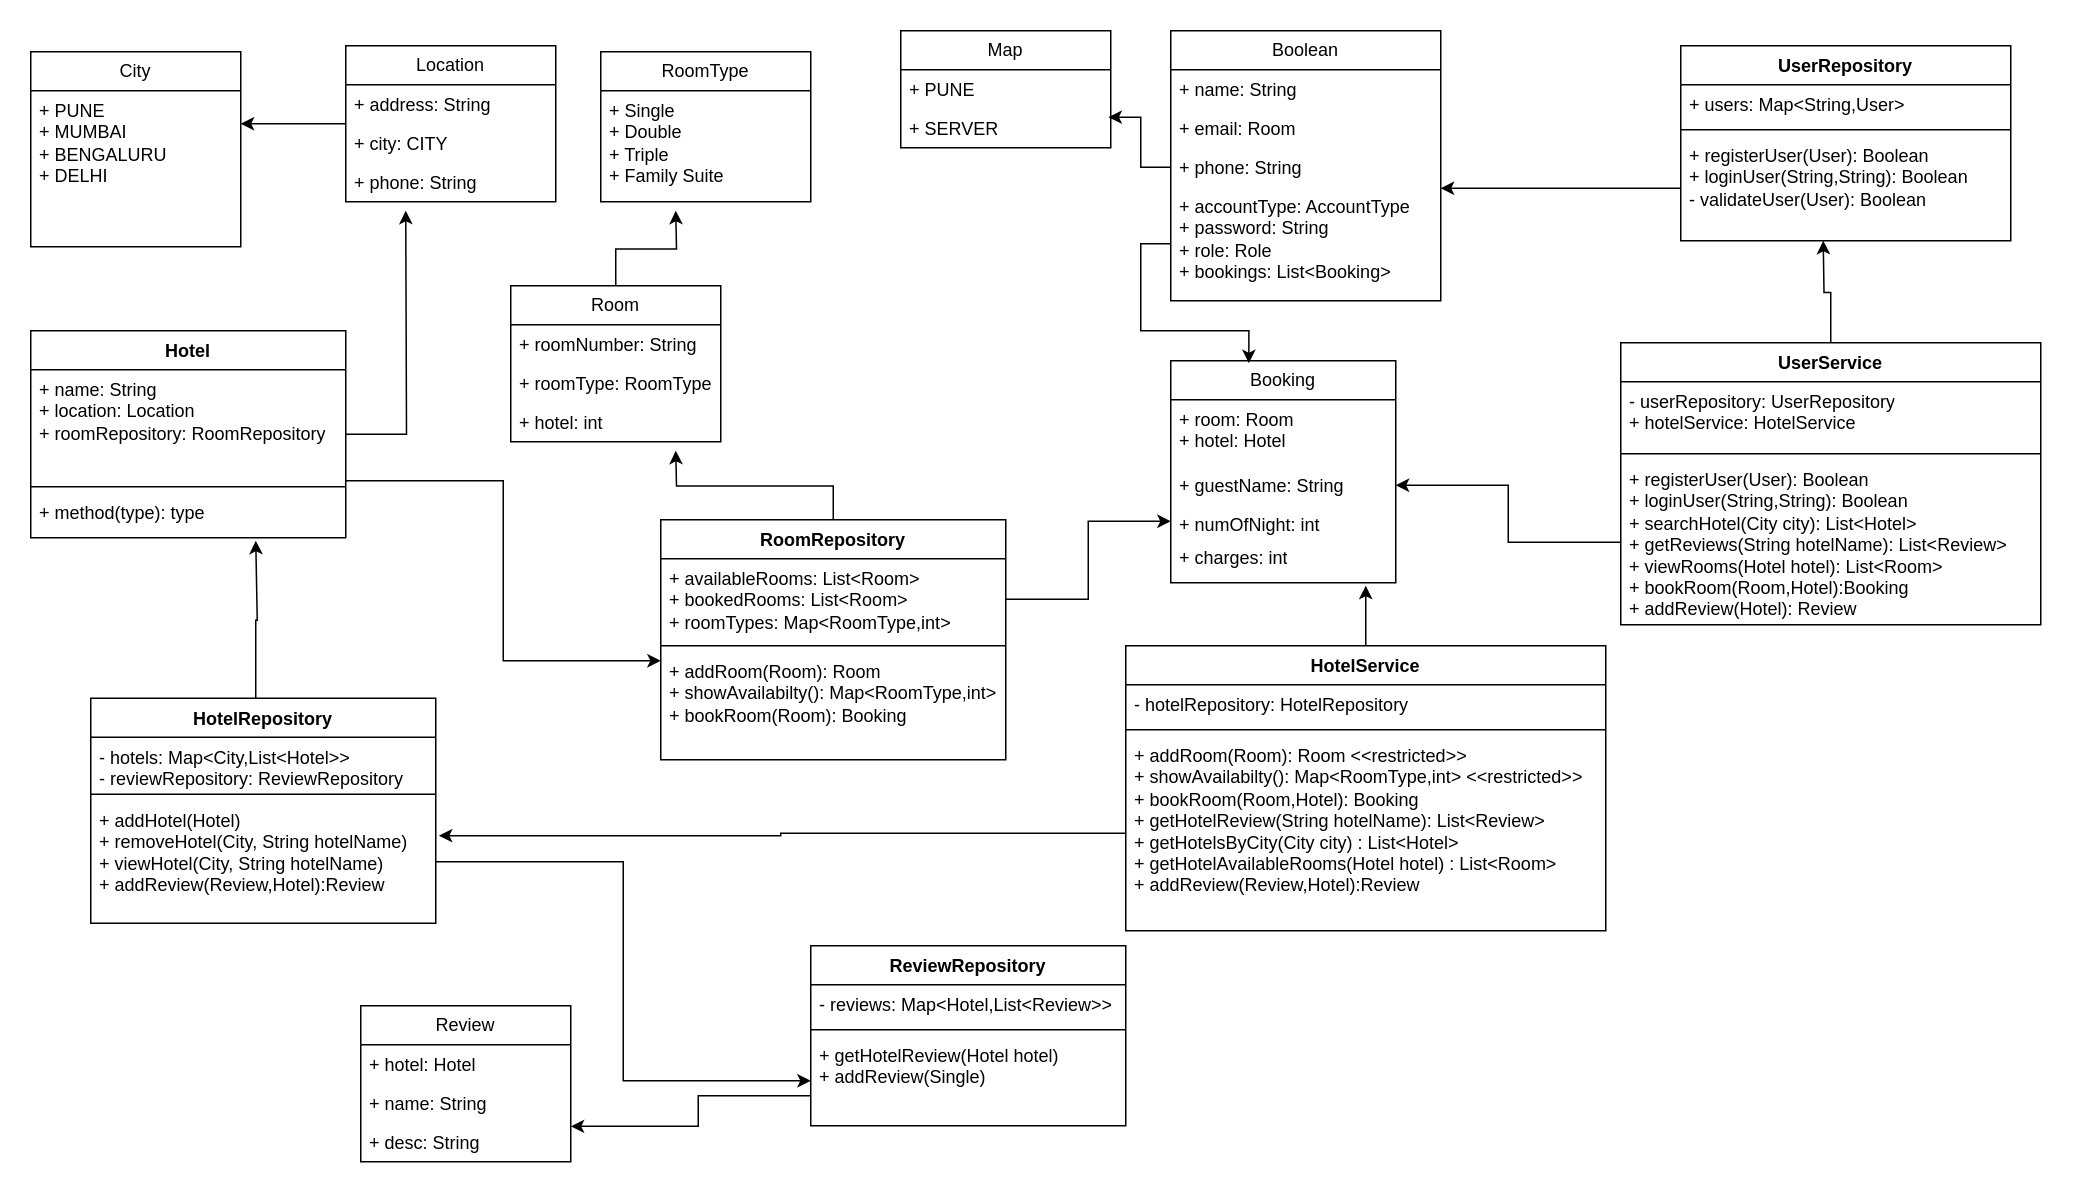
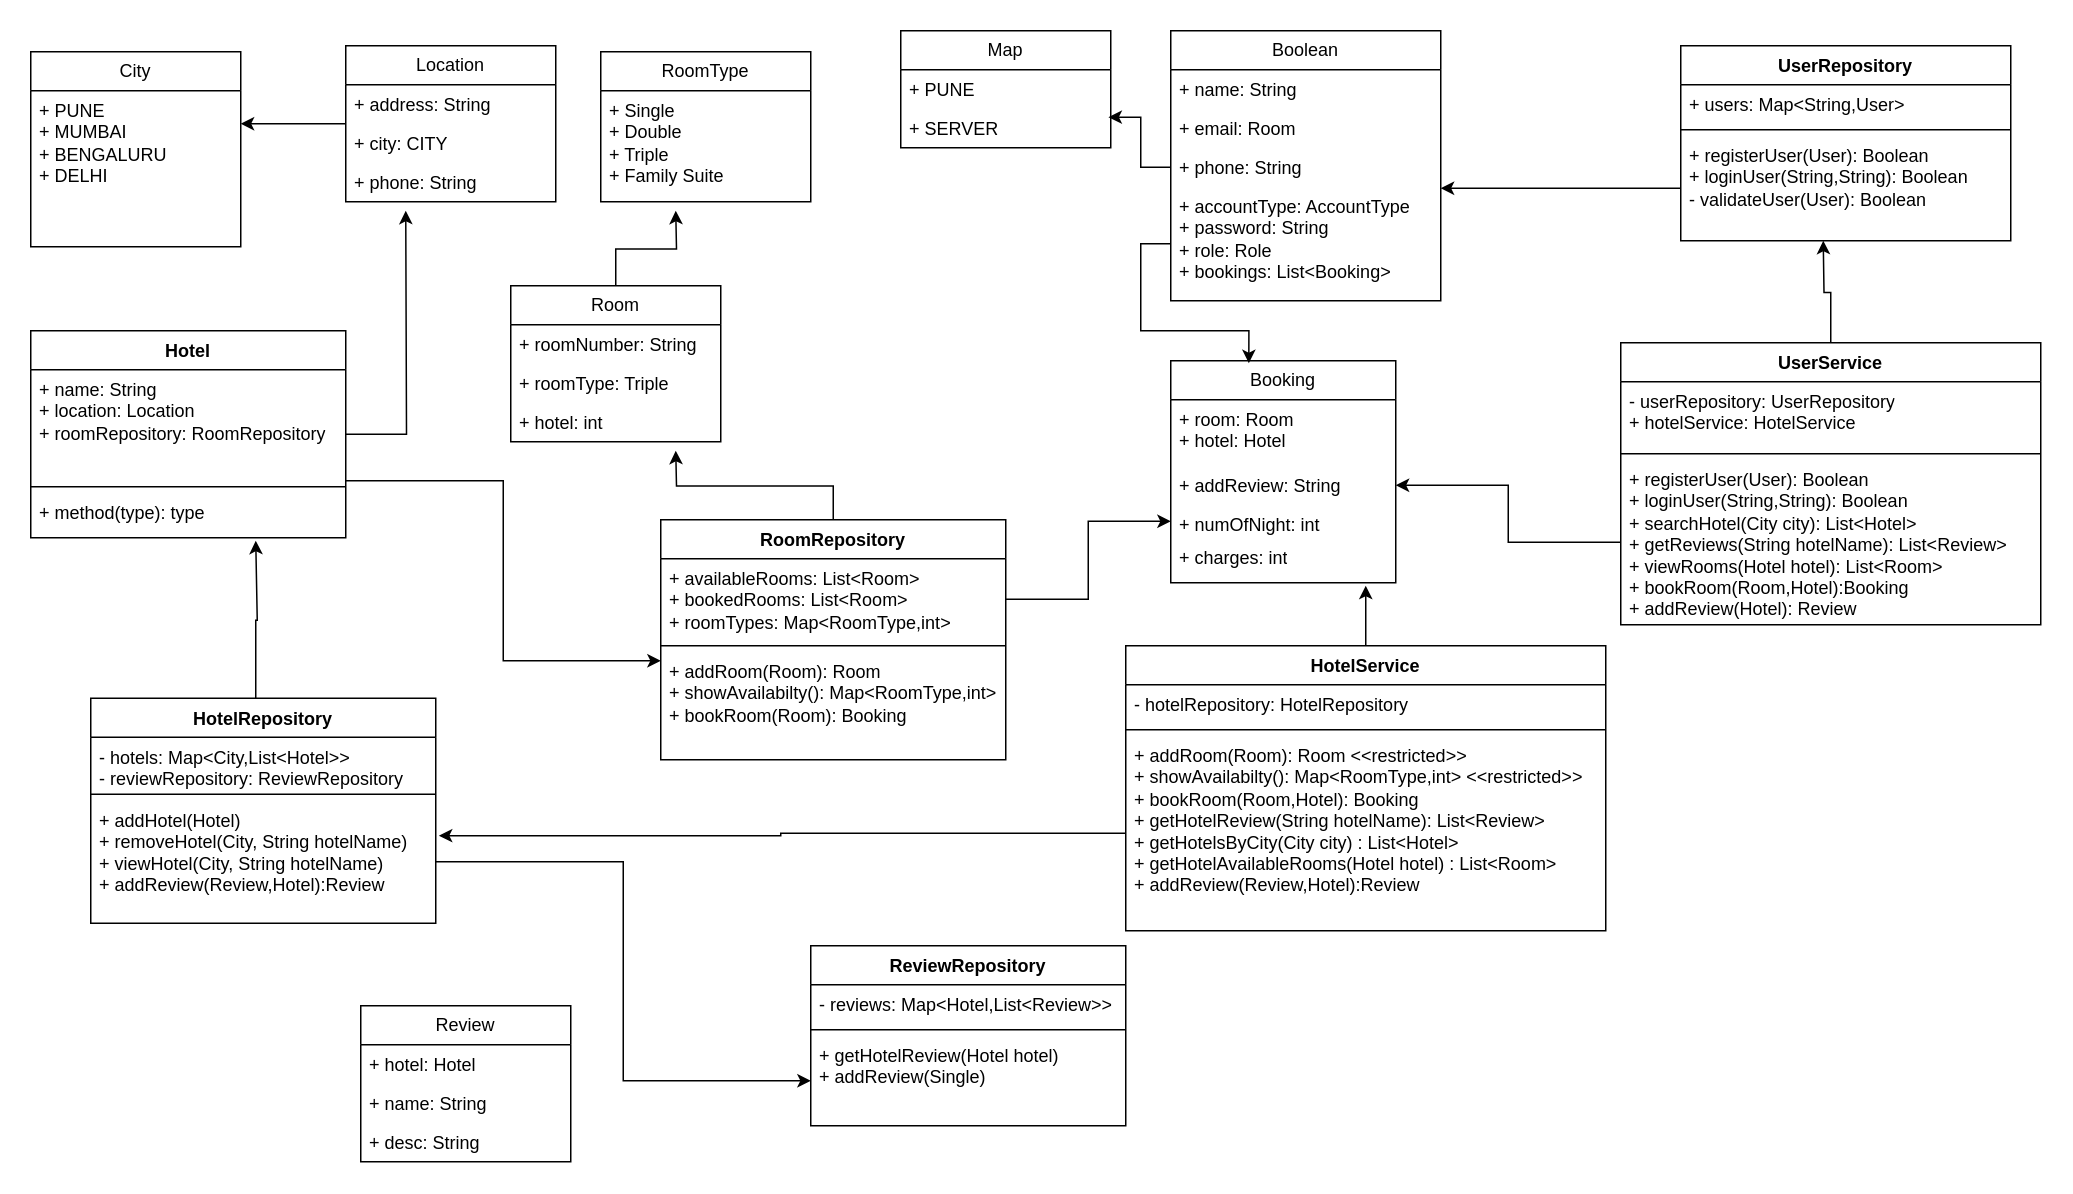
- <mxCell id="26" value="+ roomType: RoomType" style="text;strokeColor=none;fillColor=none;align=left;verticalAlign=top;spacingLeft=4;spacingRight=4;overflow=hidden;rotatable=0;points=[[0,0.5],[1,0.5]];portConstraint=eastwest;whiteSpace=wrap;html=1;" vertex="1" parent="24"><mxGeometry y="52" width="140" height="26" as="geometry" /></mxCell>
+ <mxCell id="26" value="+ roomType: Triple" style="text;strokeColor=none;fillColor=none;align=left;verticalAlign=top;spacingLeft=4;spacingRight=4;overflow=hidden;rotatable=0;points=[[0,0.5],[1,0.5]];portConstraint=eastwest;whiteSpace=wrap;html=1;" vertex="1" parent="24"><mxGeometry y="52" width="140" height="26" as="geometry" /></mxCell>
- <mxCell id="30" value="+ guestName: String" style="text;strokeColor=none;fillColor=none;align=left;verticalAlign=top;spacingLeft=4;spacingRight=4;overflow=hidden;rotatable=0;points=[[0,0.5],[1,0.5]];portConstraint=eastwest;whiteSpace=wrap;html=1;" vertex="1" parent="28"><mxGeometry y="70" width="150" height="26" as="geometry" /></mxCell>
+ <mxCell id="30" value="+ addReview: String" style="text;strokeColor=none;fillColor=none;align=left;verticalAlign=top;spacingLeft=4;spacingRight=4;overflow=hidden;rotatable=0;points=[[0,0.5],[1,0.5]];portConstraint=eastwest;whiteSpace=wrap;html=1;" vertex="1" parent="28"><mxGeometry y="70" width="150" height="26" as="geometry" /></mxCell>
- <mxCell id="73" style="edgeStyle=orthogonalEdgeStyle;rounded=0;orthogonalLoop=1;jettySize=auto;html=1;entryX=1;entryY=0.092;entryDx=0;entryDy=0;entryPerimeter=0;" edge="1" parent="1" source="71" target="22"><mxGeometry relative="1" as="geometry"><Array as="points"><mxPoint x="465" y="730" /><mxPoint x="465" y="750" /></Array></mxGeometry></mxCell>
